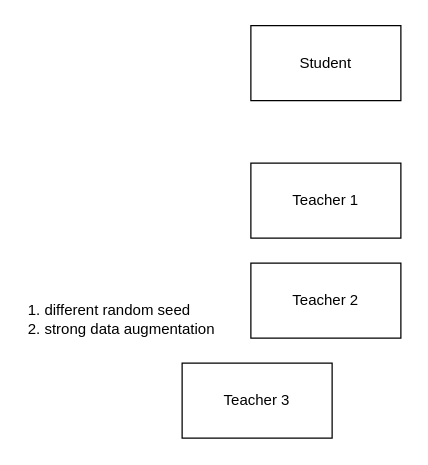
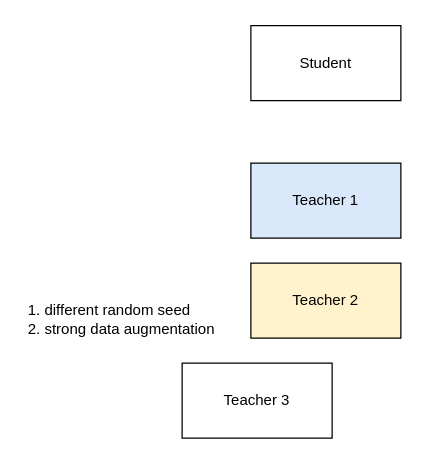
- <mxCell id="3" value="Teacher 1" style="whiteSpace=wrap;html=1;" vertex="1" parent="1"><mxGeometry x="200" y="130" width="120" height="60" as="geometry" /></mxCell>
+ <mxCell id="3" value="Teacher 1" style="whiteSpace=wrap;html=1;fillColor=#dae8fc;" vertex="1" parent="1"><mxGeometry x="200" y="130" width="120" height="60" as="geometry" /></mxCell>
- <mxCell id="4" value="Teacher 2" style="whiteSpace=wrap;html=1;" vertex="1" parent="1"><mxGeometry x="200" y="210" width="120" height="60" as="geometry" /></mxCell>
+ <mxCell id="4" value="Teacher 2" style="whiteSpace=wrap;html=1;fillColor=#fff2cc;" vertex="1" parent="1"><mxGeometry x="200" y="210" width="120" height="60" as="geometry" /></mxCell>
